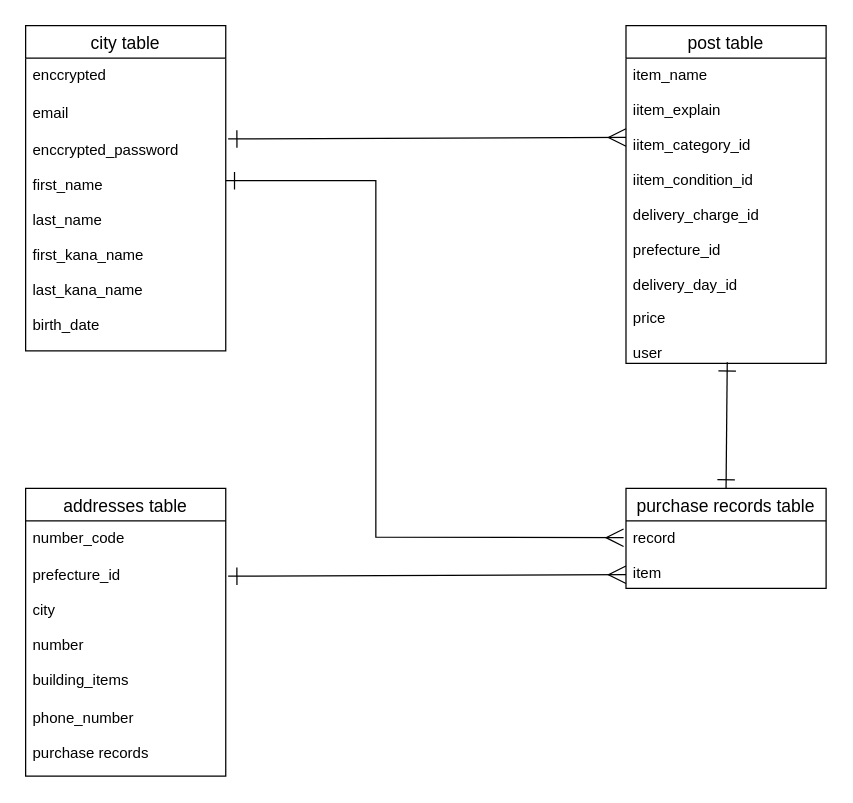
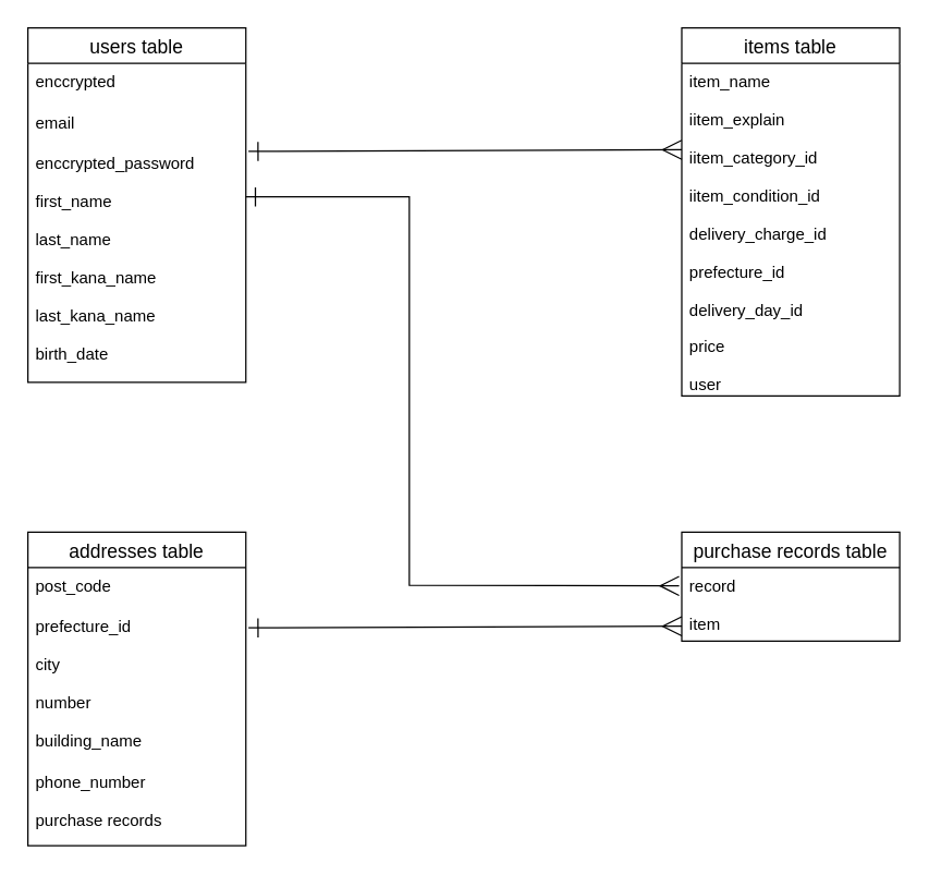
- <mxCell id="2" value="city table" style="swimlane;fontStyle=0;childLayout=stackLayout;horizontal=1;startSize=26;horizontalStack=0;resizeParent=1;resizeParentMax=0;resizeLast=0;collapsible=1;marginBottom=0;align=center;fontSize=14;" vertex="1" parent="1"><mxGeometry x="20" y="20" width="160" height="260" as="geometry" /></mxCell>
+ <mxCell id="2" value="users table" style="swimlane;fontStyle=0;childLayout=stackLayout;horizontal=1;startSize=26;horizontalStack=0;resizeParent=1;resizeParentMax=0;resizeLast=0;collapsible=1;marginBottom=0;align=center;fontSize=14;" vertex="1" parent="1"><mxGeometry x="20" y="20" width="160" height="260" as="geometry" /></mxCell>
- <mxCell id="6" value="post table" style="swimlane;fontStyle=0;childLayout=stackLayout;horizontal=1;startSize=26;horizontalStack=0;resizeParent=1;resizeParentMax=0;resizeLast=0;collapsible=1;marginBottom=0;align=center;fontSize=14;" vertex="1" parent="1"><mxGeometry x="500" y="20" width="160" height="270" as="geometry" /></mxCell>
+ <mxCell id="6" value="items table" style="swimlane;fontStyle=0;childLayout=stackLayout;horizontal=1;startSize=26;horizontalStack=0;resizeParent=1;resizeParentMax=0;resizeLast=0;collapsible=1;marginBottom=0;align=center;fontSize=14;" vertex="1" parent="1"><mxGeometry x="500" y="20" width="160" height="270" as="geometry" /></mxCell>
- <mxCell id="13" style="edgeStyle=none;rounded=0;html=1;startArrow=ERone;startFill=0;endArrow=ERone;endFill=0;startSize=12;endSize=12;entryX=0.506;entryY=0.983;entryDx=0;entryDy=0;entryPerimeter=0;exitX=0.5;exitY=0;exitDx=0;exitDy=0;" edge="1" parent="1" source="14" target="8"><mxGeometry relative="1" as="geometry"><mxPoint x="580" y="160" as="targetPoint" /><Array as="points" /></mxGeometry></mxCell>
- <mxCell id="10" value="number_code" style="text;strokeColor=none;fillColor=none;spacingLeft=4;spacingRight=4;overflow=hidden;rotatable=0;points=[[0,0.5],[1,0.5]];portConstraint=eastwest;fontSize=12;" vertex="1" parent="9"><mxGeometry y="26" width="160" height="30" as="geometry" /></mxCell>
+ <mxCell id="10" value="post_code" style="text;strokeColor=none;fillColor=none;spacingLeft=4;spacingRight=4;overflow=hidden;rotatable=0;points=[[0,0.5],[1,0.5]];portConstraint=eastwest;fontSize=12;" vertex="1" parent="9"><mxGeometry y="26" width="160" height="30" as="geometry" /></mxCell>
- <mxCell id="11" value="prefecture_id&#10;&#10;city&#10;&#10;number&#10;&#10;building_items" style="text;strokeColor=none;fillColor=none;spacingLeft=4;spacingRight=4;overflow=hidden;rotatable=0;points=[[0,0.5],[1,0.5]];portConstraint=eastwest;fontSize=12;" vertex="1" parent="9"><mxGeometry y="56" width="160" height="114" as="geometry" /></mxCell>
+ <mxCell id="11" value="prefecture_id&#10;&#10;city&#10;&#10;number&#10;&#10;building_name" style="text;strokeColor=none;fillColor=none;spacingLeft=4;spacingRight=4;overflow=hidden;rotatable=0;points=[[0,0.5],[1,0.5]];portConstraint=eastwest;fontSize=12;" vertex="1" parent="9"><mxGeometry y="56" width="160" height="114" as="geometry" /></mxCell>
